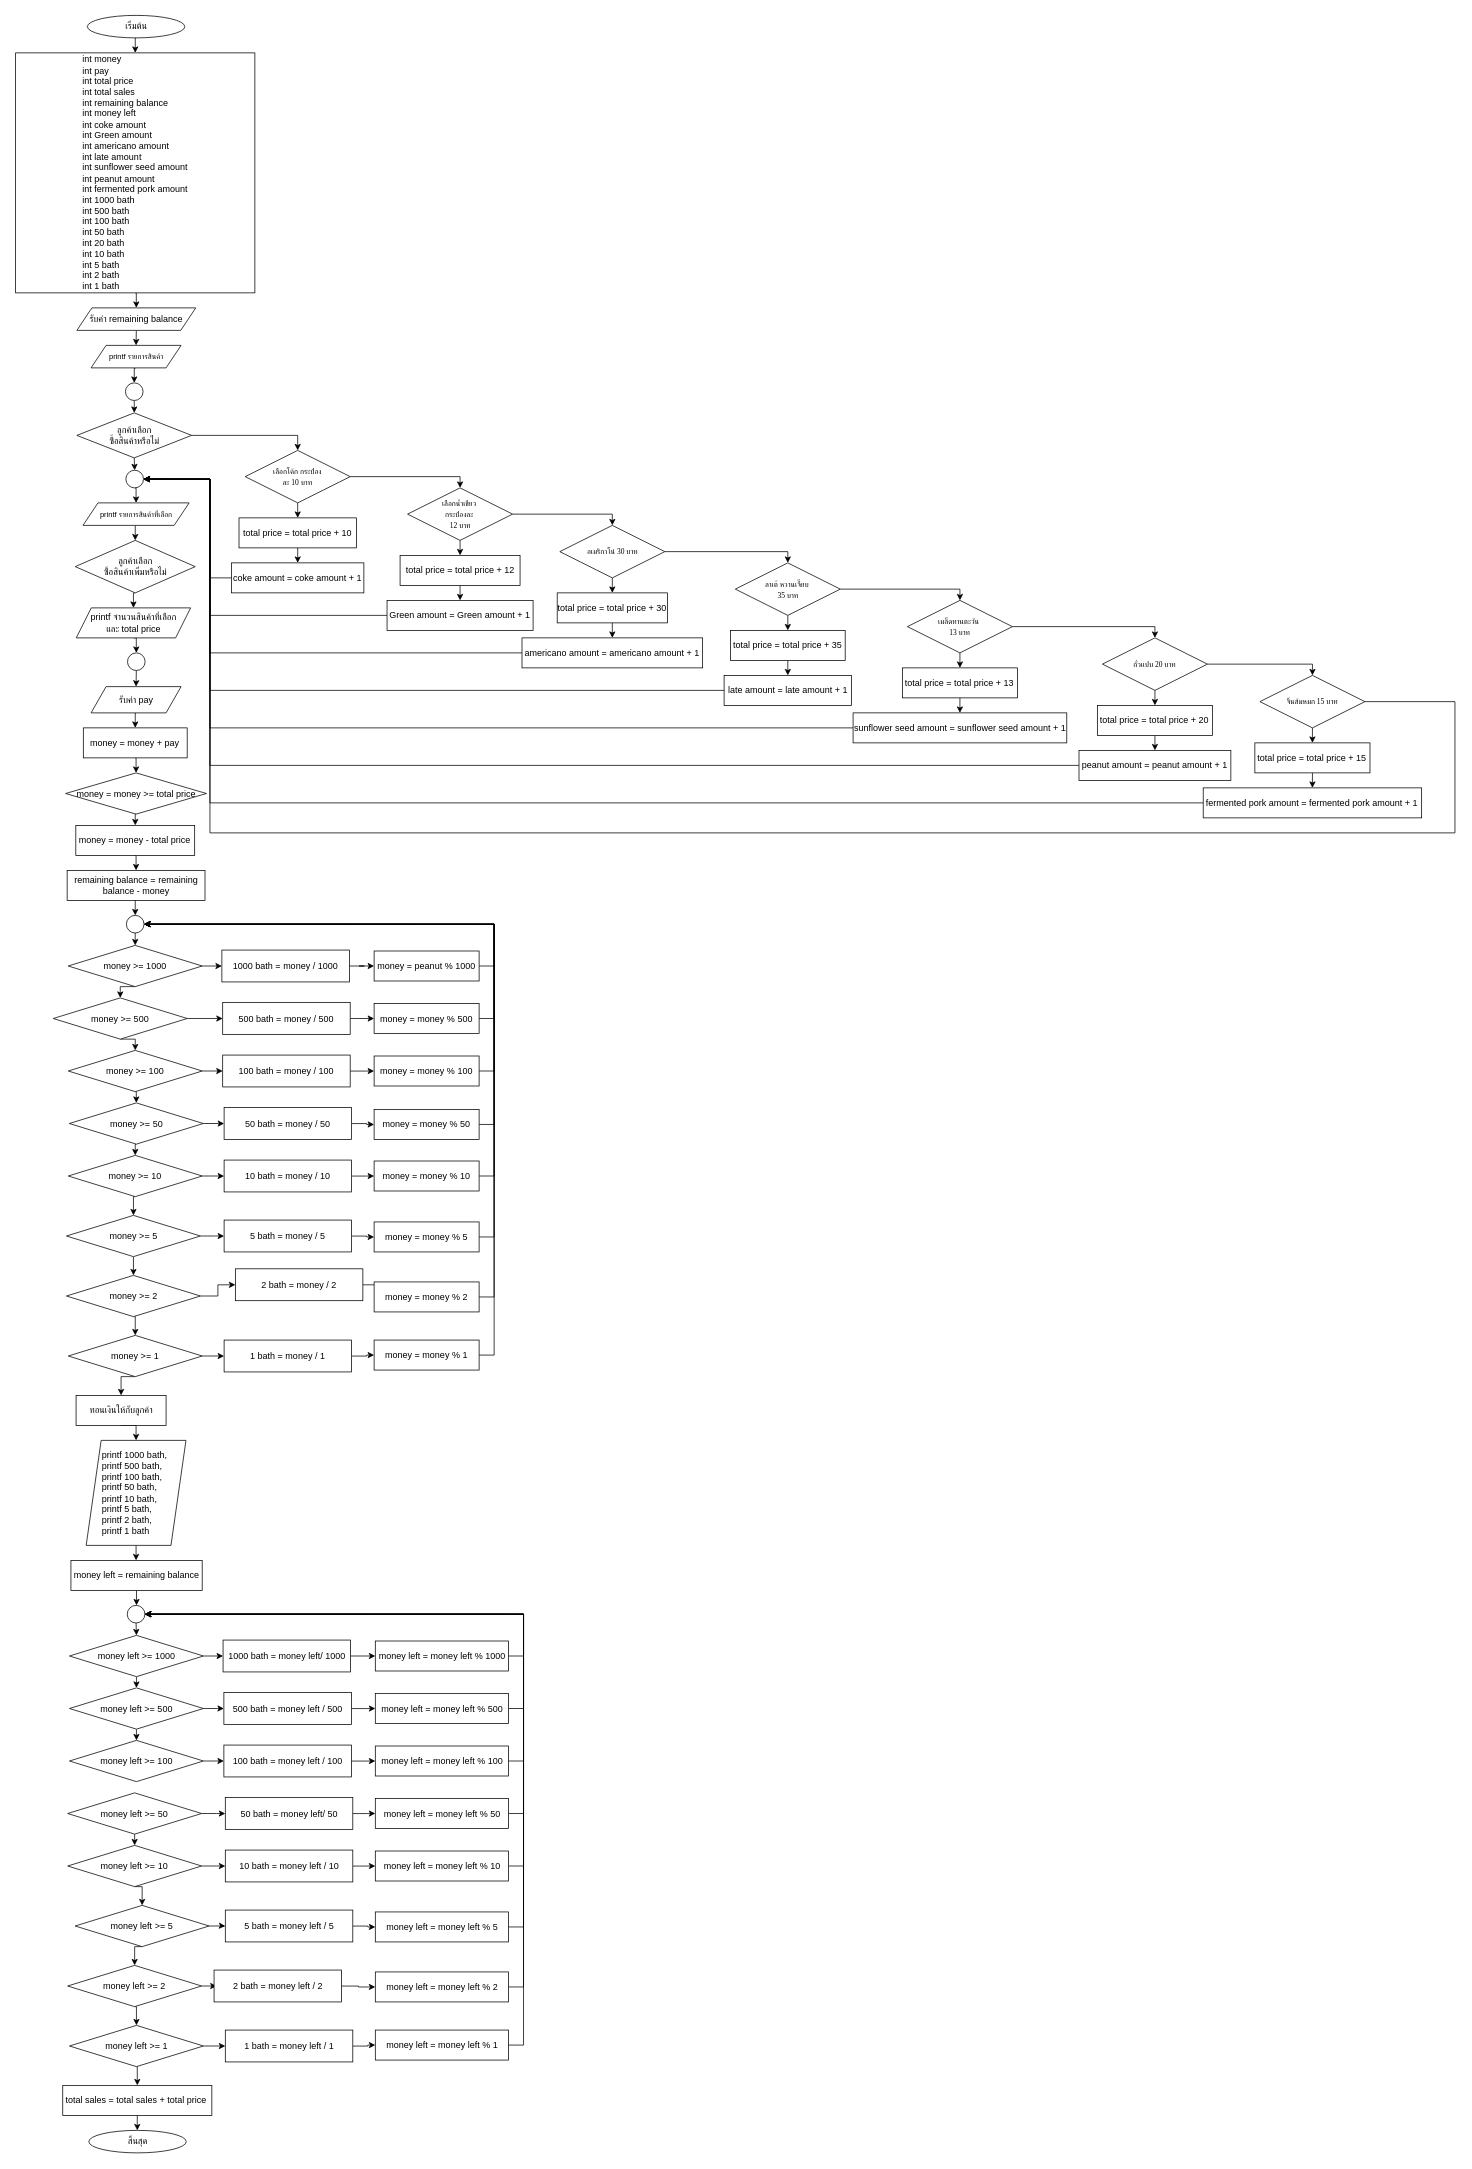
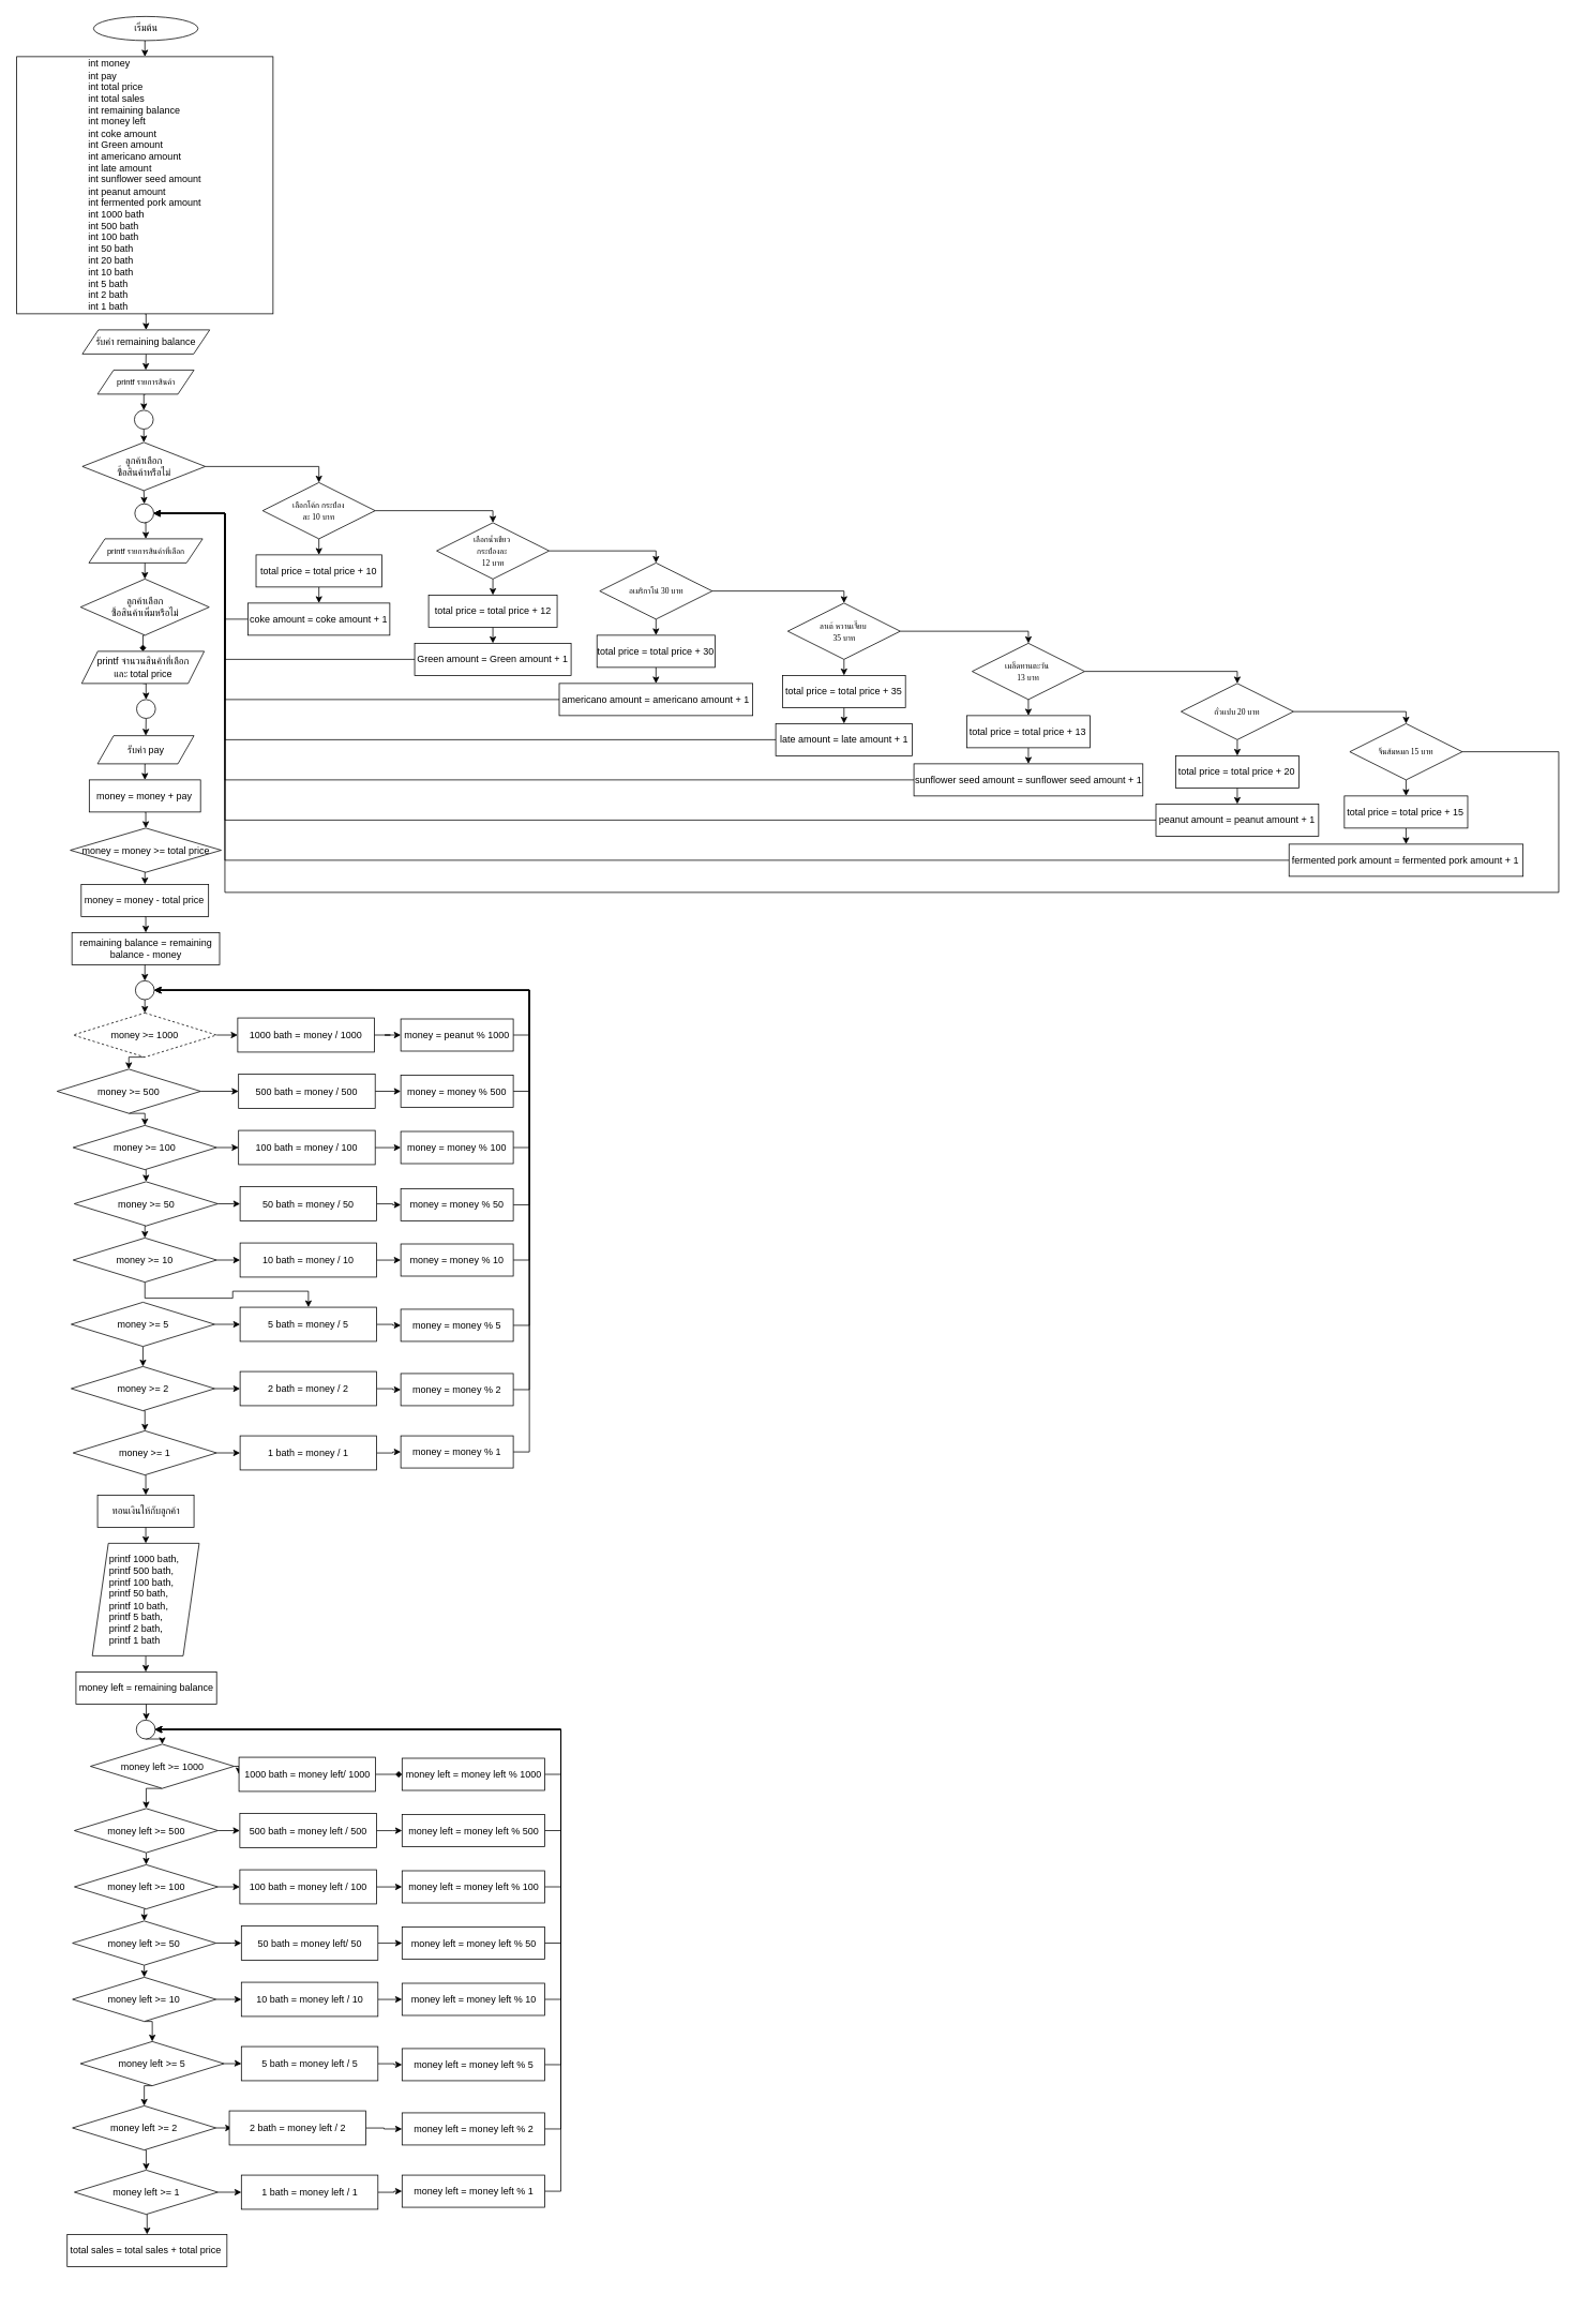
- <mxCell id="54" style="edgeStyle=orthogonalEdgeStyle;rounded=0;orthogonalLoop=1;jettySize=auto;html=1;exitX=0.5;exitY=1;exitDx=0;exitDy=0;entryX=0.5;entryY=0;entryDx=0;entryDy=0;" edge="1" parent="1" source="55" target="71"><mxGeometry relative="1" as="geometry" /></mxCell>
+ <mxCell id="54" style="edgeStyle=orthogonalEdgeStyle;rounded=0;orthogonalLoop=1;jettySize=auto;html=1;exitX=0.5;exitY=1;exitDx=0;exitDy=0;entryX=0.5;entryY=0;entryDx=0;entryDy=0;endArrow=diamond;" edge="1" parent="1" source="55" target="71"><mxGeometry relative="1" as="geometry" /></mxCell>
- <mxCell id="84" value="money &amp;gt;= 1000" style="rhombus;whiteSpace=wrap;html=1;" vertex="1" parent="1"><mxGeometry x="90.15" y="1260" width="178.6" height="55" as="geometry" /></mxCell>
+ <mxCell id="84" value="money &amp;gt;= 1000" style="rhombus;whiteSpace=wrap;html=1;dashed=1;" vertex="1" parent="1"><mxGeometry x="90.15" y="1260" width="178.6" height="55" as="geometry" /></mxCell>
- <mxCell id="110" style="edgeStyle=orthogonalEdgeStyle;rounded=0;orthogonalLoop=1;jettySize=auto;html=1;exitX=0.5;exitY=1;exitDx=0;exitDy=0;entryX=0.5;entryY=0;entryDx=0;entryDy=0;" edge="1" parent="1" source="112" target="123"><mxGeometry relative="1" as="geometry" /></mxCell>
+ <mxCell id="110" style="edgeStyle=orthogonalEdgeStyle;rounded=0;orthogonalLoop=1;jettySize=auto;html=1;exitX=0.5;exitY=1;exitDx=0;exitDy=0;" edge="1" parent="1" source="112" target="125"><mxGeometry relative="1" as="geometry" /></mxCell>
- <mxCell id="132" value="2 bath = money / 2" style="rounded=0;whiteSpace=wrap;html=1;" vertex="1" parent="1"><mxGeometry x="312.98" y="1691.25" width="170" height="42.5" as="geometry" /></mxCell>
+ <mxCell id="132" value="2 bath = money / 2" style="rounded=0;whiteSpace=wrap;html=1;" vertex="1" parent="1"><mxGeometry x="297.98" y="1706.25" width="170" height="42.5" as="geometry" /></mxCell>
- <mxCell id="143" value="ทอนเงินให้กับลูกค้า" style="rounded=0;whiteSpace=wrap;html=1;" vertex="1" parent="1"><mxGeometry x="100.59" y="1860" width="120" height="40" as="geometry" /></mxCell>
+ <mxCell id="143" value="ทอนเงินให้กับลูกค้า" style="rounded=0;whiteSpace=wrap;html=1;" vertex="1" parent="1"><mxGeometry x="120.59" y="1860" width="120" height="40" as="geometry" /></mxCell>
- <mxCell id="146" value="money left&amp;nbsp;&amp;gt;= 1000" style="rhombus;whiteSpace=wrap;html=1;" vertex="1" parent="1"><mxGeometry x="91.79" y="2180" width="178.6" height="55" as="geometry" /></mxCell>
+ <mxCell id="146" value="money left&amp;nbsp;&amp;gt;= 1000" style="rhombus;whiteSpace=wrap;html=1;" vertex="1" parent="1"><mxGeometry x="111.79" y="2170" width="178.6" height="55" as="geometry" /></mxCell>
- <mxCell id="147" style="edgeStyle=orthogonalEdgeStyle;rounded=0;orthogonalLoop=1;jettySize=auto;html=1;exitX=1;exitY=0.5;exitDx=0;exitDy=0;entryX=0;entryY=0.5;entryDx=0;entryDy=0;" edge="1" parent="1" source="148" target="150"><mxGeometry relative="1" as="geometry" /></mxCell>
+ <mxCell id="147" style="edgeStyle=orthogonalEdgeStyle;rounded=0;orthogonalLoop=1;jettySize=auto;html=1;exitX=1;exitY=0.5;exitDx=0;exitDy=0;entryX=0;entryY=0.5;entryDx=0;entryDy=0;endArrow=diamond;" edge="1" parent="1" source="148" target="150"><mxGeometry relative="1" as="geometry" /></mxCell>
+ <mxCell id="158" style="edgeStyle=orthogonalEdgeStyle;rounded=0;orthogonalLoop=1;jettySize=auto;html=1;exitX=0.5;exitY=1;exitDx=0;exitDy=0;entryX=0.5;entryY=0;entryDx=0;entryDy=0;" edge="1" parent="1" source="160" target="167"><mxGeometry relative="1" as="geometry" /></mxCell>
- <mxCell id="204" value="" style="edgeStyle=orthogonalEdgeStyle;rounded=0;orthogonalLoop=1;jettySize=auto;html=1;" edge="1" parent="1" source="205" target="206"><mxGeometry relative="1" as="geometry" /></mxCell>
- <mxCell id="206" value="&lt;font face=&quot;Sarabun&quot;&gt;สิ้นสุด&lt;/font&gt;" style="ellipse;whiteSpace=wrap;html=1;" vertex="1" parent="1"><mxGeometry x="117.56" y="2840" width="130" height="30" as="geometry" /></mxCell>
